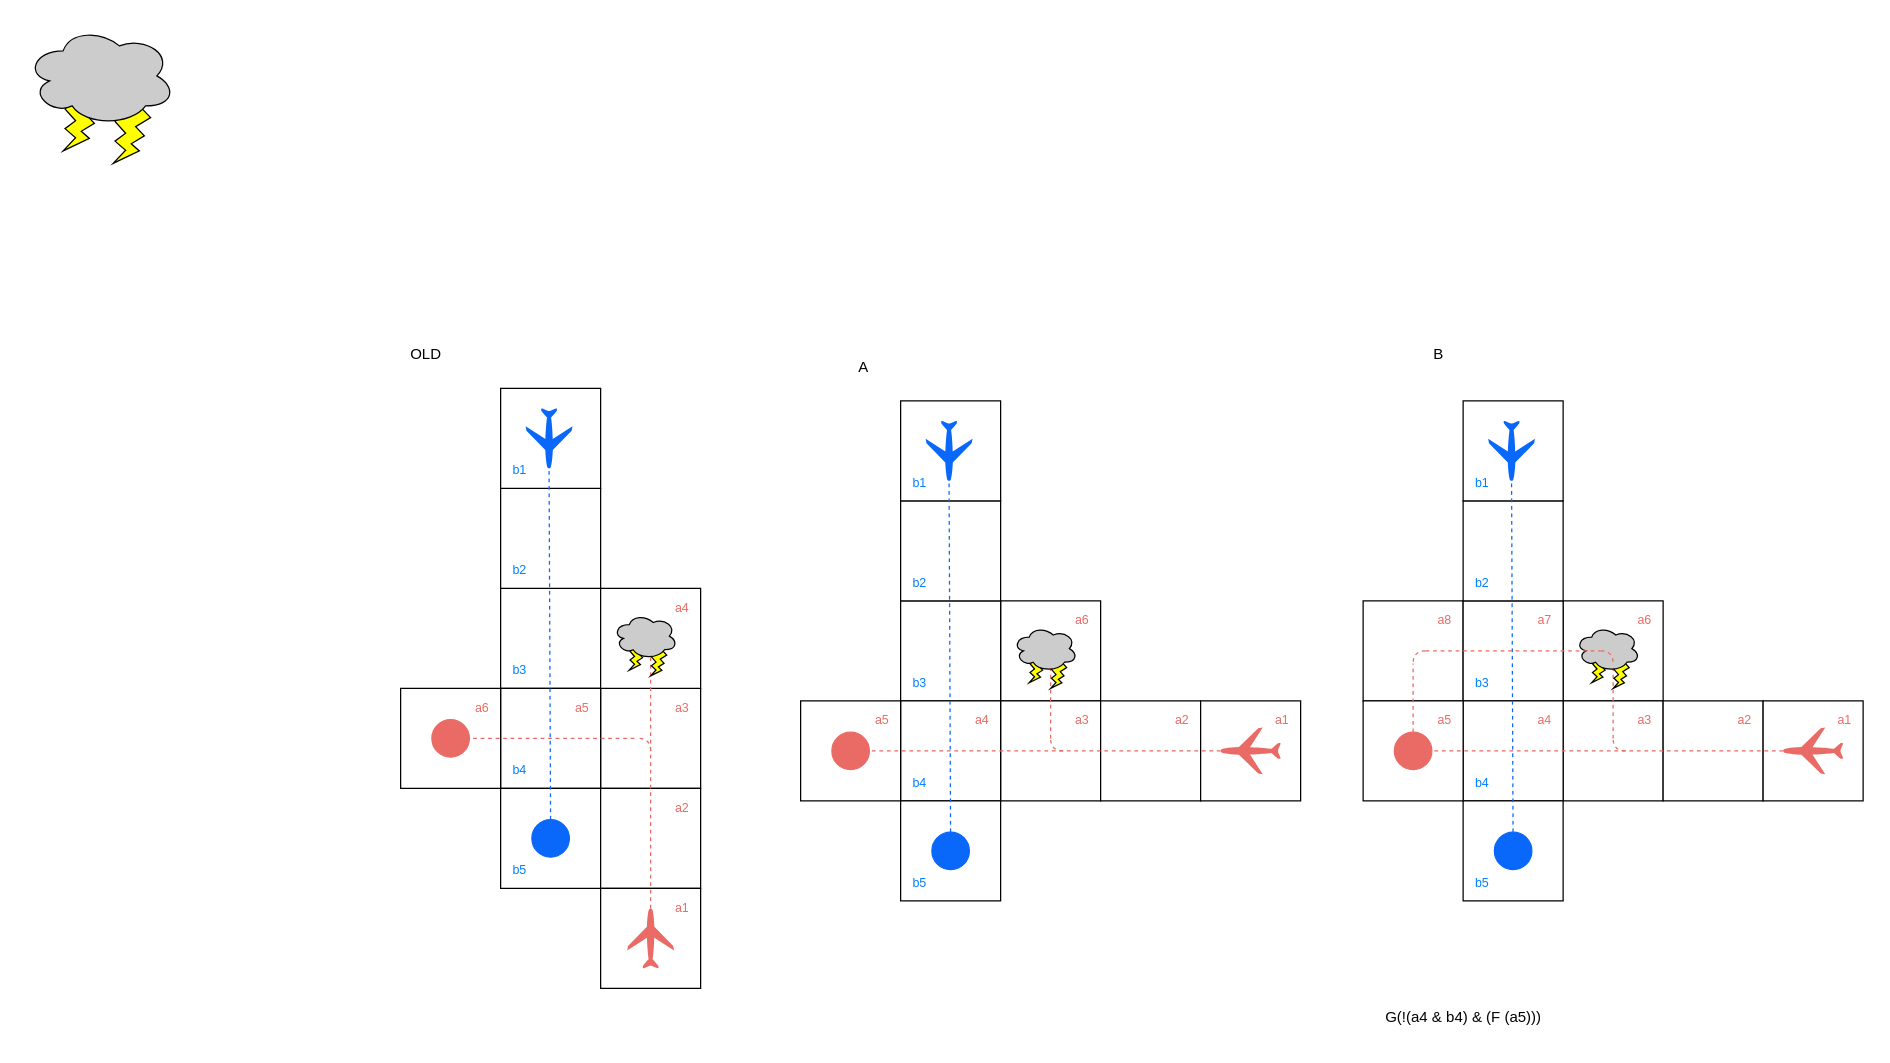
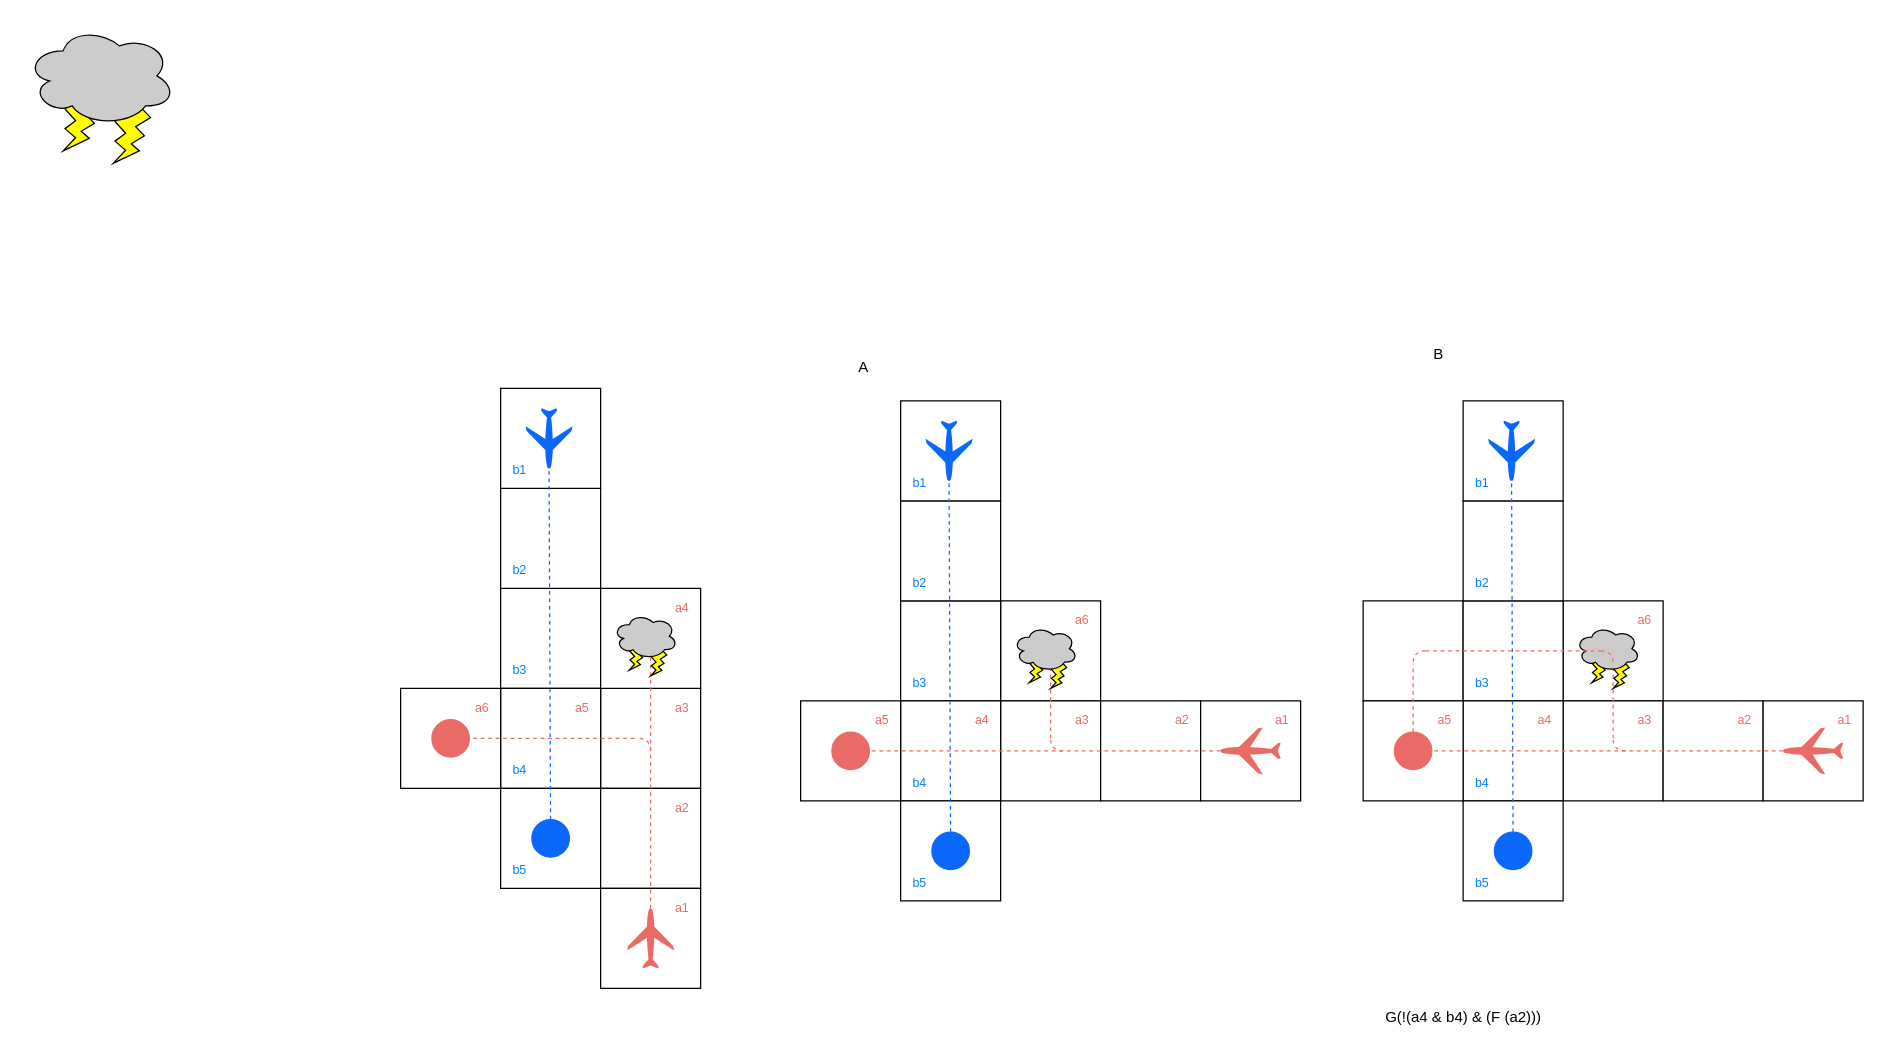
- <mxCell id="129" value="OLD" style="text;html=1;align=center;verticalAlign=middle;resizable=0;points=[];autosize=1;strokeColor=none;fillColor=none;" vertex="1" parent="1"><mxGeometry x="315" y="268" width="50" height="30" as="geometry" /></mxCell>
- <mxCell id="50" value="&lt;font style=&quot;font-size: 10px;&quot; color=&quot;#ea6b66&quot;&gt;a8&lt;/font&gt;" style="text;html=1;align=center;verticalAlign=middle;resizable=0;points=[];autosize=1;strokeColor=none;fillColor=none;" vertex="1" parent="6"><mxGeometry x="50" y="160" width="30" height="30" as="geometry" /></mxCell>
- <mxCell id="46" value="&lt;font style=&quot;font-size: 10px;&quot; color=&quot;#ea6b66&quot;&gt;a7&lt;/font&gt;" style="text;html=1;align=center;verticalAlign=middle;resizable=0;points=[];autosize=1;strokeColor=none;fillColor=none;" vertex="1" parent="6"><mxGeometry x="130" y="160" width="30" height="30" as="geometry" /></mxCell>
- <mxCell id="128" value="G(!(a4 &amp;amp; b4) &amp;amp; (F (a5)))" style="text;html=1;align=center;verticalAlign=middle;resizable=0;points=[];autosize=1;strokeColor=none;fillColor=none;" vertex="1" parent="1"><mxGeometry x="1095" y="798" width="150" height="30" as="geometry" /></mxCell>
+ <mxCell id="128" value="G(!(a4 &amp;amp; b4) &amp;amp; (F (a2)))" style="text;html=1;align=center;verticalAlign=middle;resizable=0;points=[];autosize=1;strokeColor=none;fillColor=none;" vertex="1" parent="1"><mxGeometry x="1095" y="798" width="150" height="30" as="geometry" /></mxCell>
